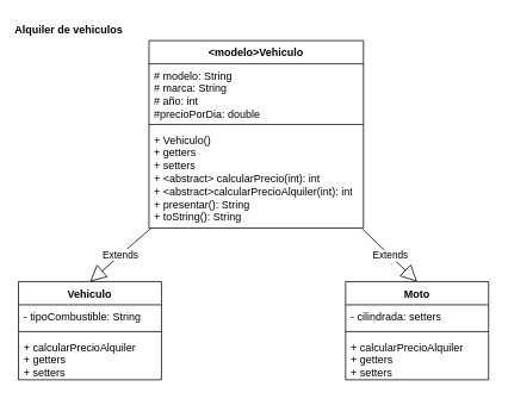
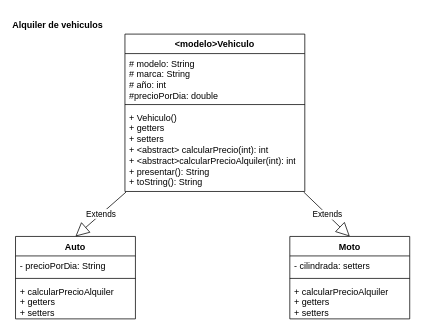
- <mxCell id="6" value="Vehiculo" style="swimlane;fontStyle=1;align=center;verticalAlign=top;childLayout=stackLayout;horizontal=1;startSize=26;horizontalStack=0;resizeParent=1;resizeParentMax=0;resizeLast=0;collapsible=1;marginBottom=0;whiteSpace=wrap;html=1;" vertex="1" parent="1"><mxGeometry x="20" y="315" width="160" height="110" as="geometry" /></mxCell>
+ <mxCell id="6" value="Auto" style="swimlane;fontStyle=1;align=center;verticalAlign=top;childLayout=stackLayout;horizontal=1;startSize=26;horizontalStack=0;resizeParent=1;resizeParentMax=0;resizeLast=0;collapsible=1;marginBottom=0;whiteSpace=wrap;html=1;" vertex="1" parent="1"><mxGeometry x="20" y="315" width="160" height="110" as="geometry" /></mxCell>
- <mxCell id="7" value="- tipoCombustible: String" style="text;strokeColor=none;fillColor=none;align=left;verticalAlign=top;spacingLeft=4;spacingRight=4;overflow=hidden;rotatable=0;points=[[0,0.5],[1,0.5]];portConstraint=eastwest;whiteSpace=wrap;html=1;" vertex="1" parent="6"><mxGeometry y="26" width="160" height="26" as="geometry" /></mxCell>
+ <mxCell id="7" value="- precioPorDia: String" style="text;strokeColor=none;fillColor=none;align=left;verticalAlign=top;spacingLeft=4;spacingRight=4;overflow=hidden;rotatable=0;points=[[0,0.5],[1,0.5]];portConstraint=eastwest;whiteSpace=wrap;html=1;" vertex="1" parent="6"><mxGeometry y="26" width="160" height="26" as="geometry" /></mxCell>
